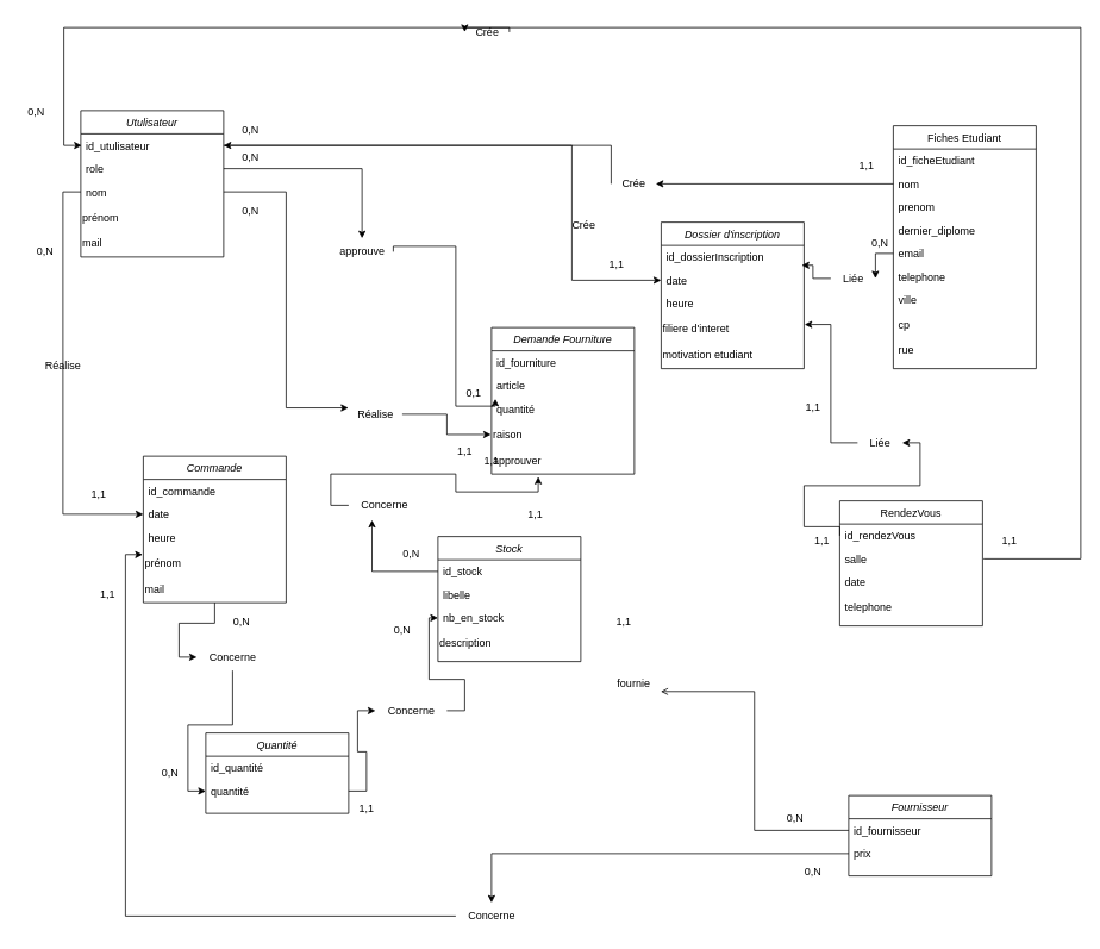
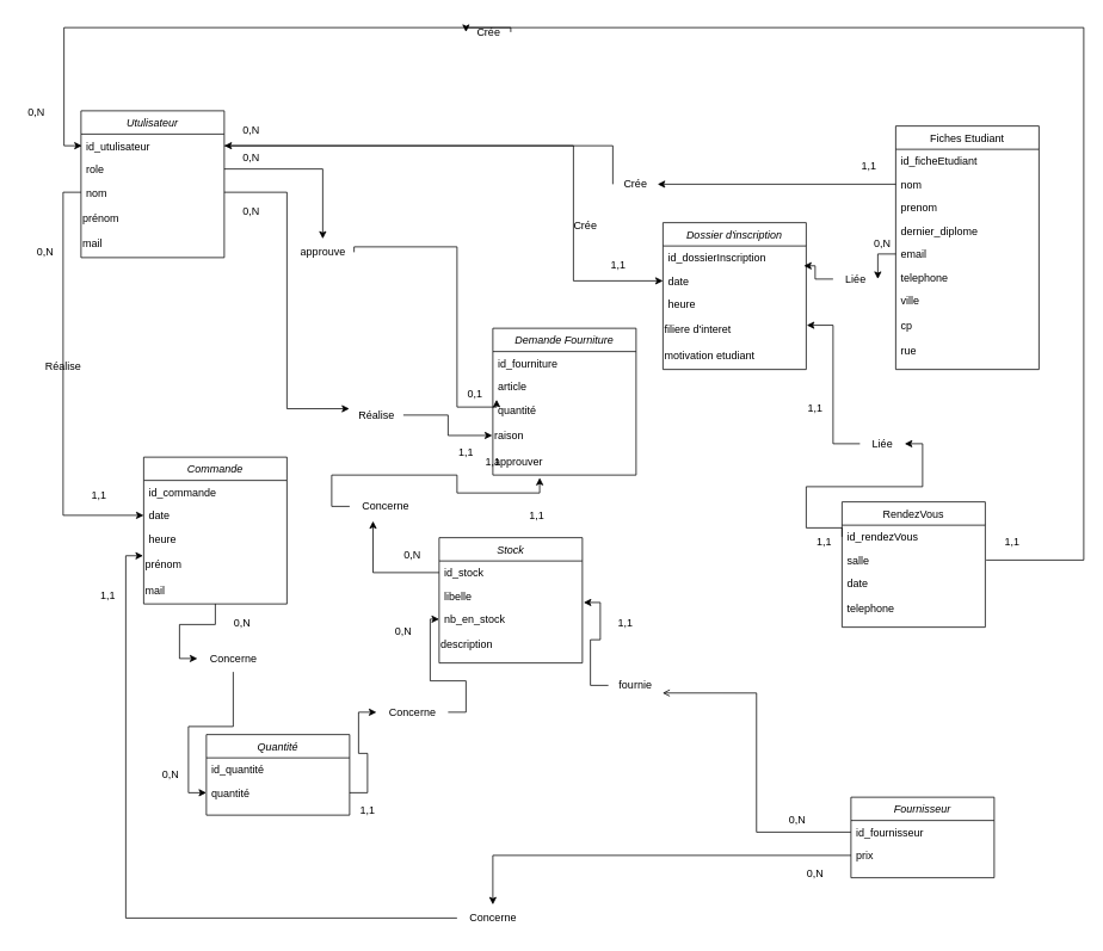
- <mxCell id="70" value="approuve" style="text;html=1;align=center;verticalAlign=middle;resizable=0;points=[];autosize=1;strokeColor=none;fillColor=none;" parent="1" vertex="1"><mxGeometry x="370" y="266" width="70" height="30" as="geometry" /></mxCell>
+ <mxCell id="70" value="approuve" style="text;html=1;align=center;verticalAlign=middle;resizable=0;points=[];autosize=1;strokeColor=none;fillColor=none;" parent="1" vertex="1"><mxGeometry x="325" y="266" width="70" height="30" as="geometry" /></mxCell>
+ <mxCell id="42" style="edgeStyle=orthogonalEdgeStyle;rounded=0;orthogonalLoop=1;jettySize=auto;html=1;exitX=0;exitY=0.5;exitDx=0;exitDy=0;entryX=1.009;entryY=0.785;entryDx=0;entryDy=0;entryPerimeter=0;" parent="1" source="55" target="29" edge="1"><mxGeometry relative="1" as="geometry" /></mxCell>
